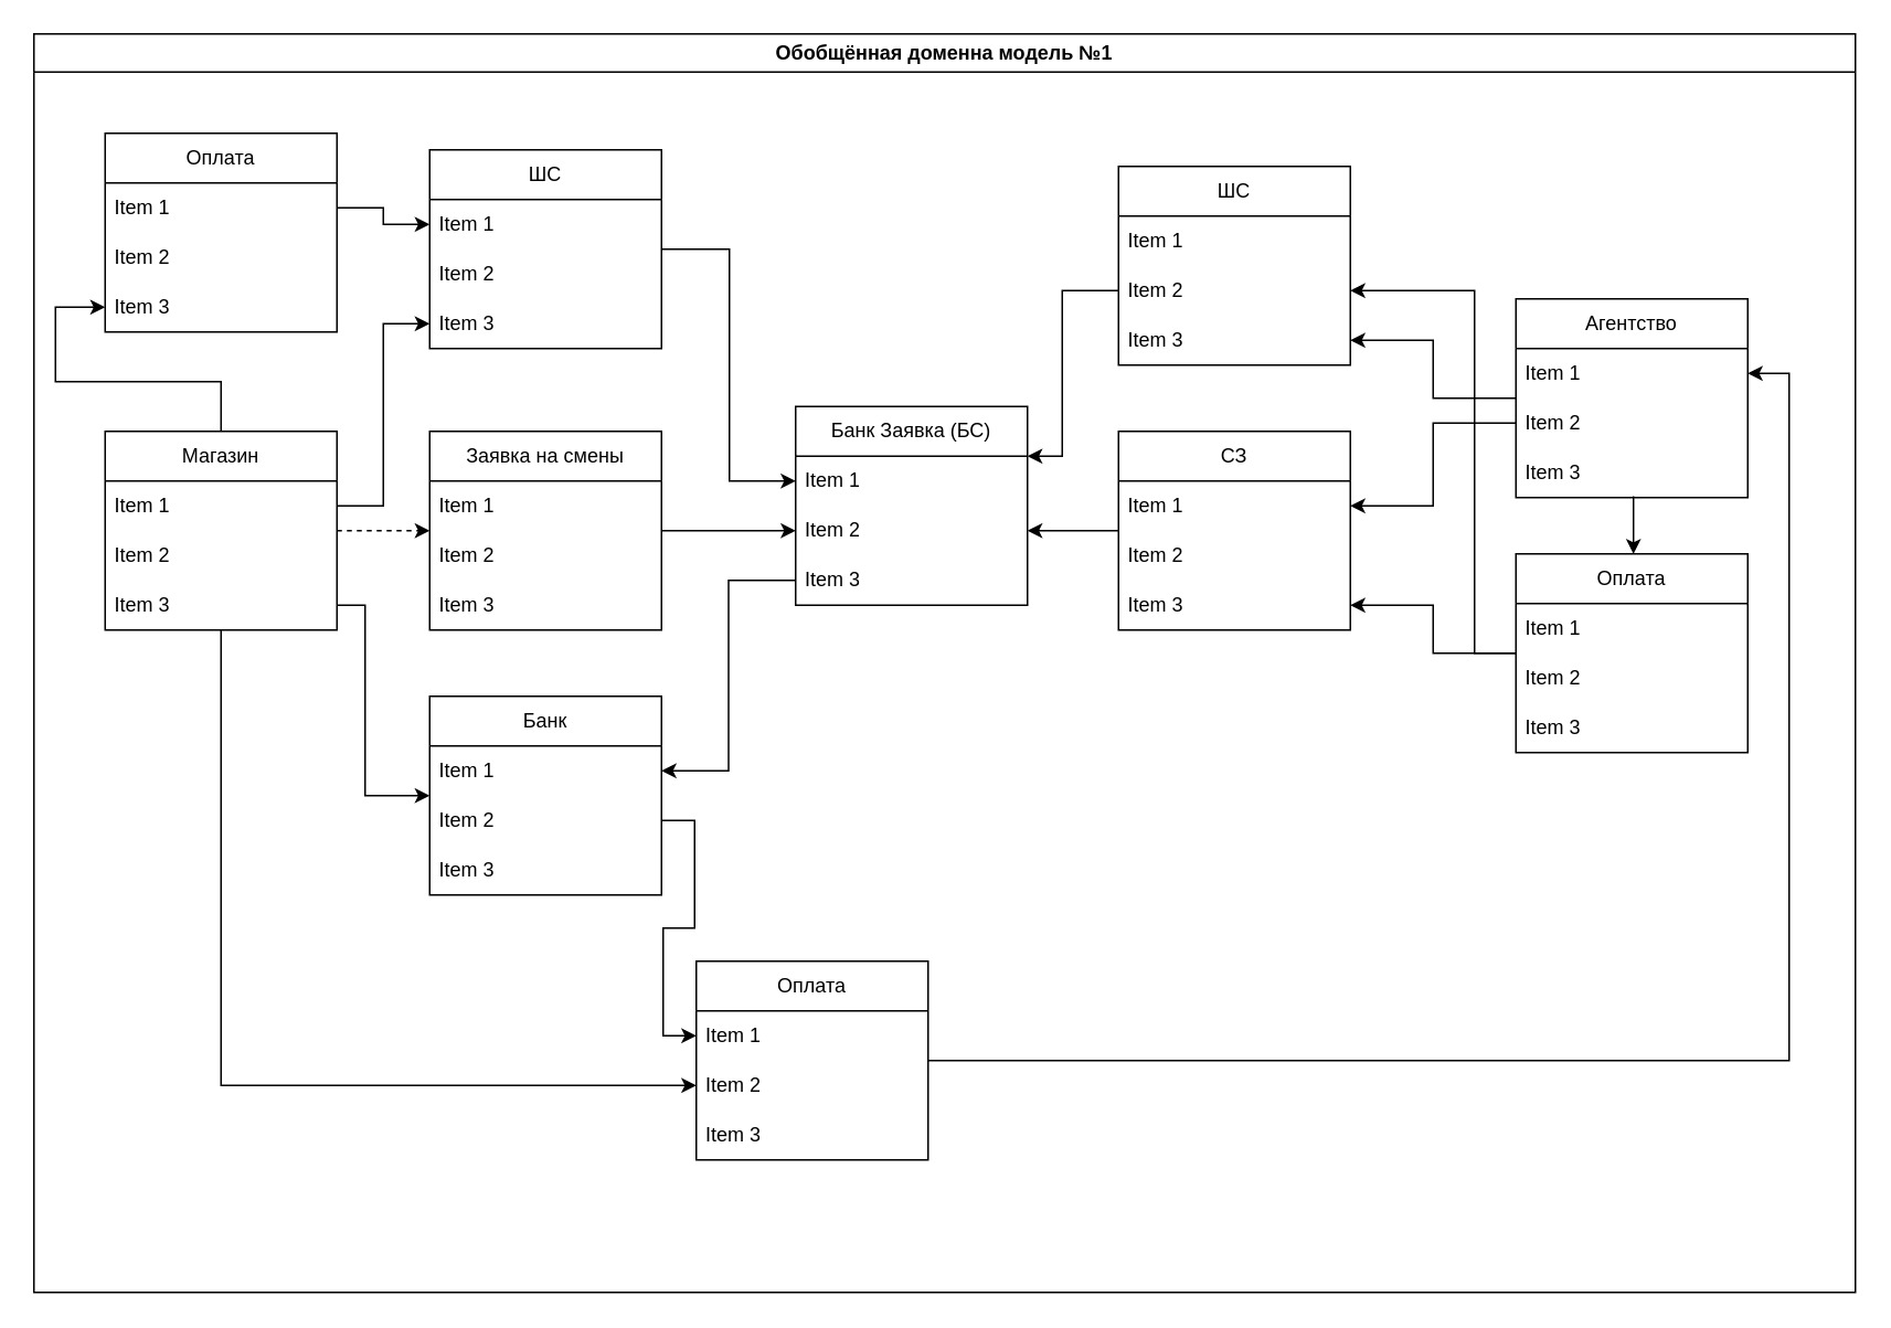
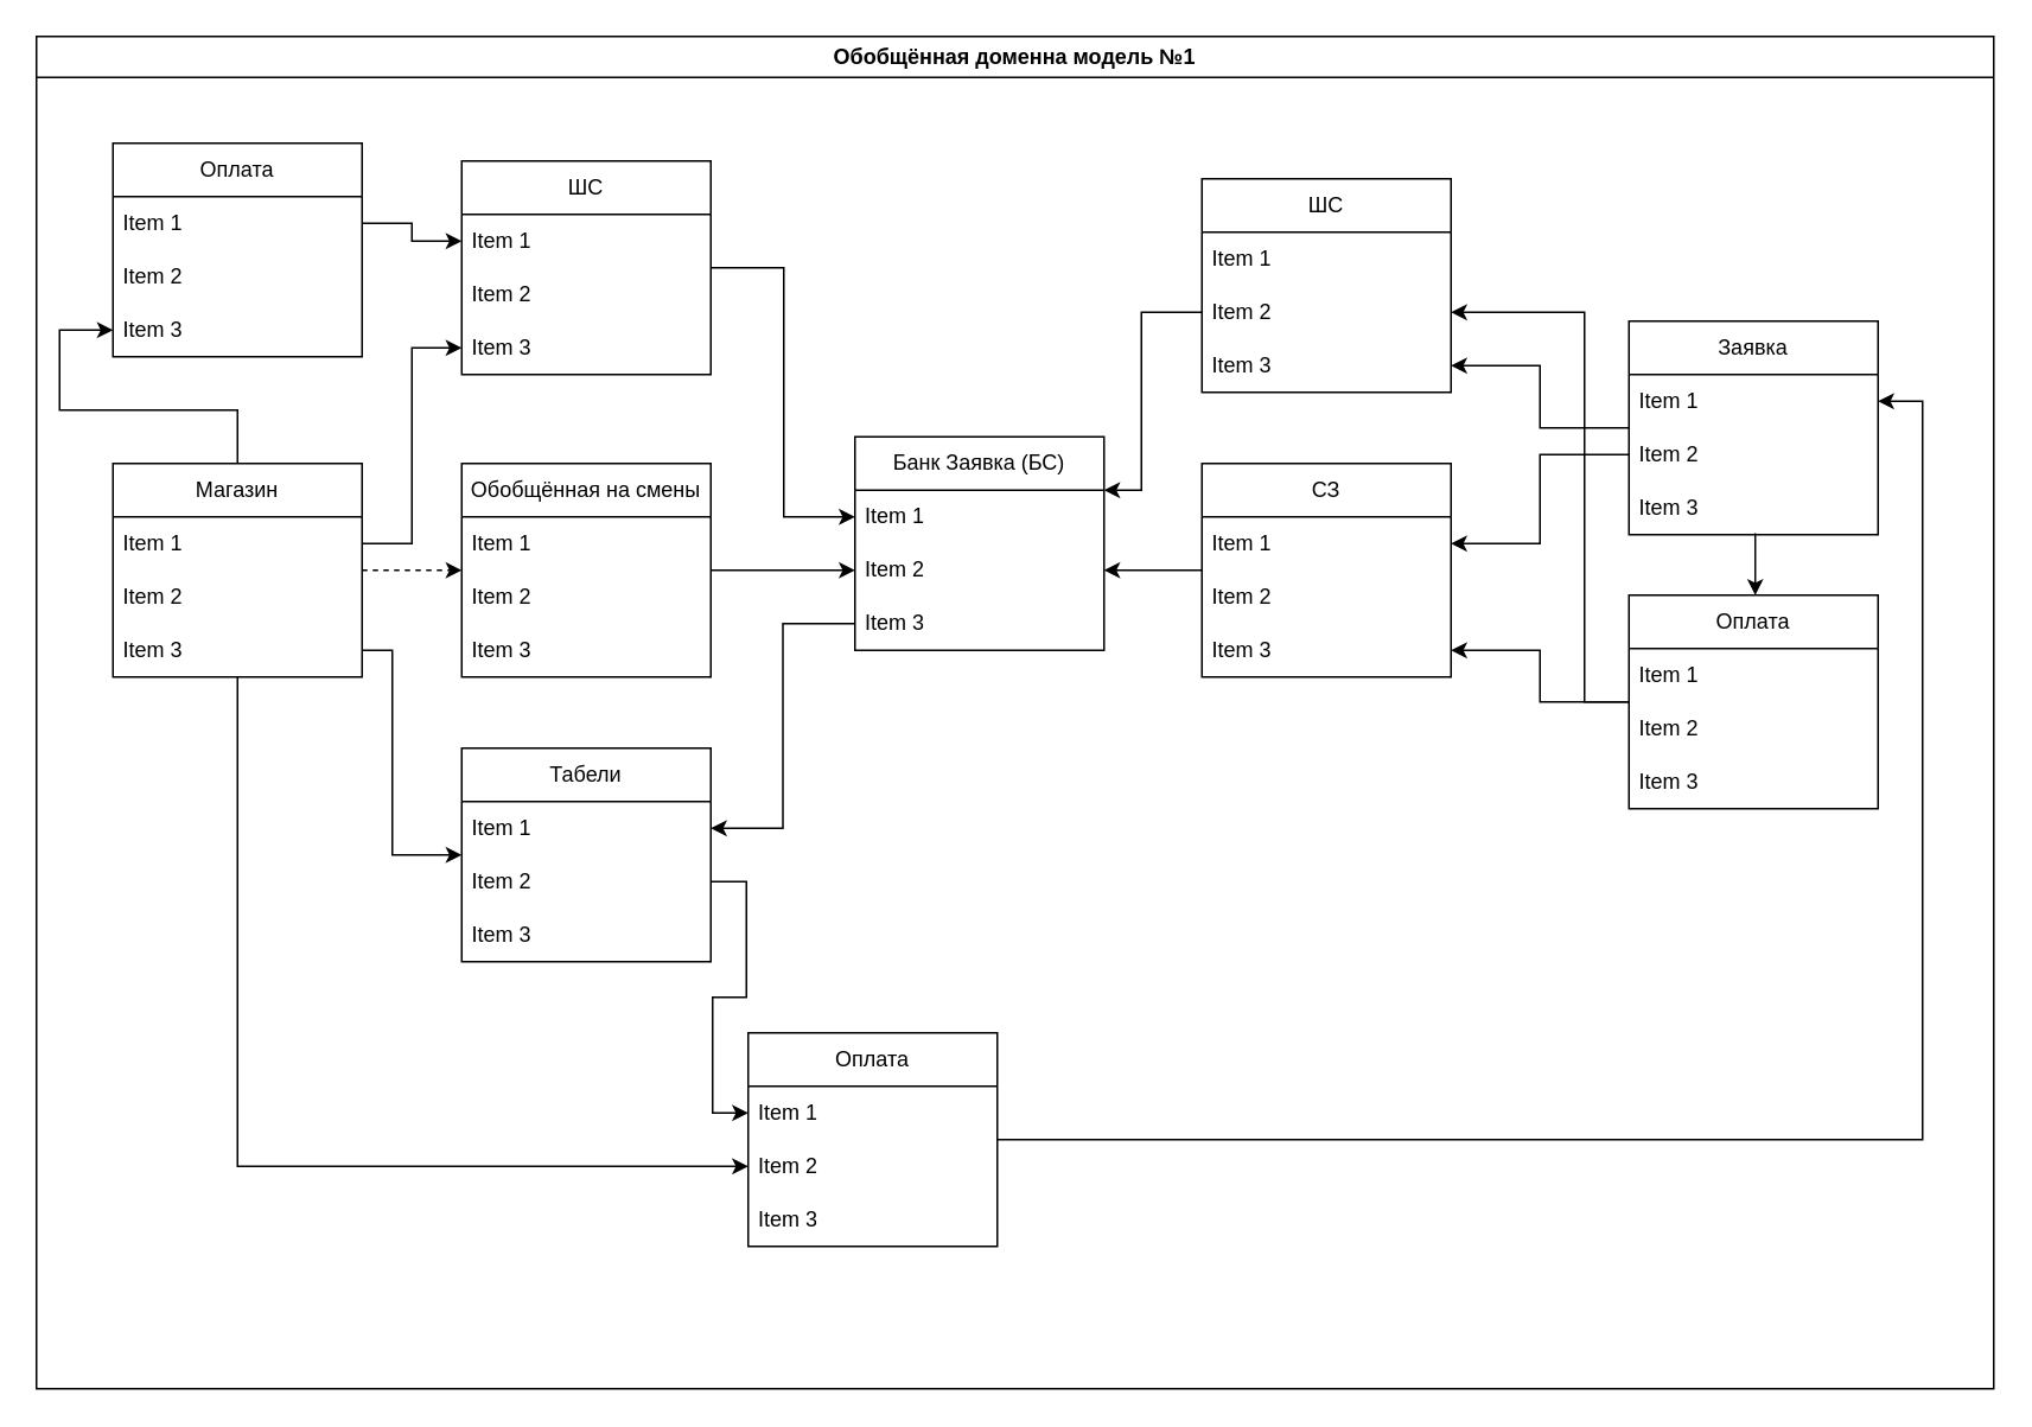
- <mxCell id="19" value="Агентство" style="swimlane;fontStyle=0;childLayout=stackLayout;horizontal=1;startSize=30;horizontalStack=0;resizeParent=1;resizeParentMax=0;resizeLast=0;collapsible=1;marginBottom=0;whiteSpace=wrap;html=1;" parent="2" vertex="1"><mxGeometry x="895" y="160" width="140" height="120" as="geometry" /></mxCell>
+ <mxCell id="19" value="Заявка" style="swimlane;fontStyle=0;childLayout=stackLayout;horizontal=1;startSize=30;horizontalStack=0;resizeParent=1;resizeParentMax=0;resizeLast=0;collapsible=1;marginBottom=0;whiteSpace=wrap;html=1;" parent="2" vertex="1"><mxGeometry x="895" y="160" width="140" height="120" as="geometry" /></mxCell>
- <mxCell id="9" value="Заявка на смены" style="swimlane;fontStyle=0;childLayout=stackLayout;horizontal=1;startSize=30;horizontalStack=0;resizeParent=1;resizeParentMax=0;resizeLast=0;collapsible=1;marginBottom=0;whiteSpace=wrap;html=1;" parent="2" vertex="1"><mxGeometry x="239" y="240" width="140" height="120" as="geometry" /></mxCell>
+ <mxCell id="9" value="Обобщённая на смены" style="swimlane;fontStyle=0;childLayout=stackLayout;horizontal=1;startSize=30;horizontalStack=0;resizeParent=1;resizeParentMax=0;resizeLast=0;collapsible=1;marginBottom=0;whiteSpace=wrap;html=1;" parent="2" vertex="1"><mxGeometry x="239" y="240" width="140" height="120" as="geometry" /></mxCell>
- <mxCell id="40" value="Банк" style="swimlane;fontStyle=0;childLayout=stackLayout;horizontal=1;startSize=30;horizontalStack=0;resizeParent=1;resizeParentMax=0;resizeLast=0;collapsible=1;marginBottom=0;whiteSpace=wrap;html=1;" parent="2" vertex="1"><mxGeometry x="239" y="400" width="140" height="120" as="geometry" /></mxCell>
+ <mxCell id="40" value="Табели" style="swimlane;fontStyle=0;childLayout=stackLayout;horizontal=1;startSize=30;horizontalStack=0;resizeParent=1;resizeParentMax=0;resizeLast=0;collapsible=1;marginBottom=0;whiteSpace=wrap;html=1;" parent="2" vertex="1"><mxGeometry x="239" y="400" width="140" height="120" as="geometry" /></mxCell>
